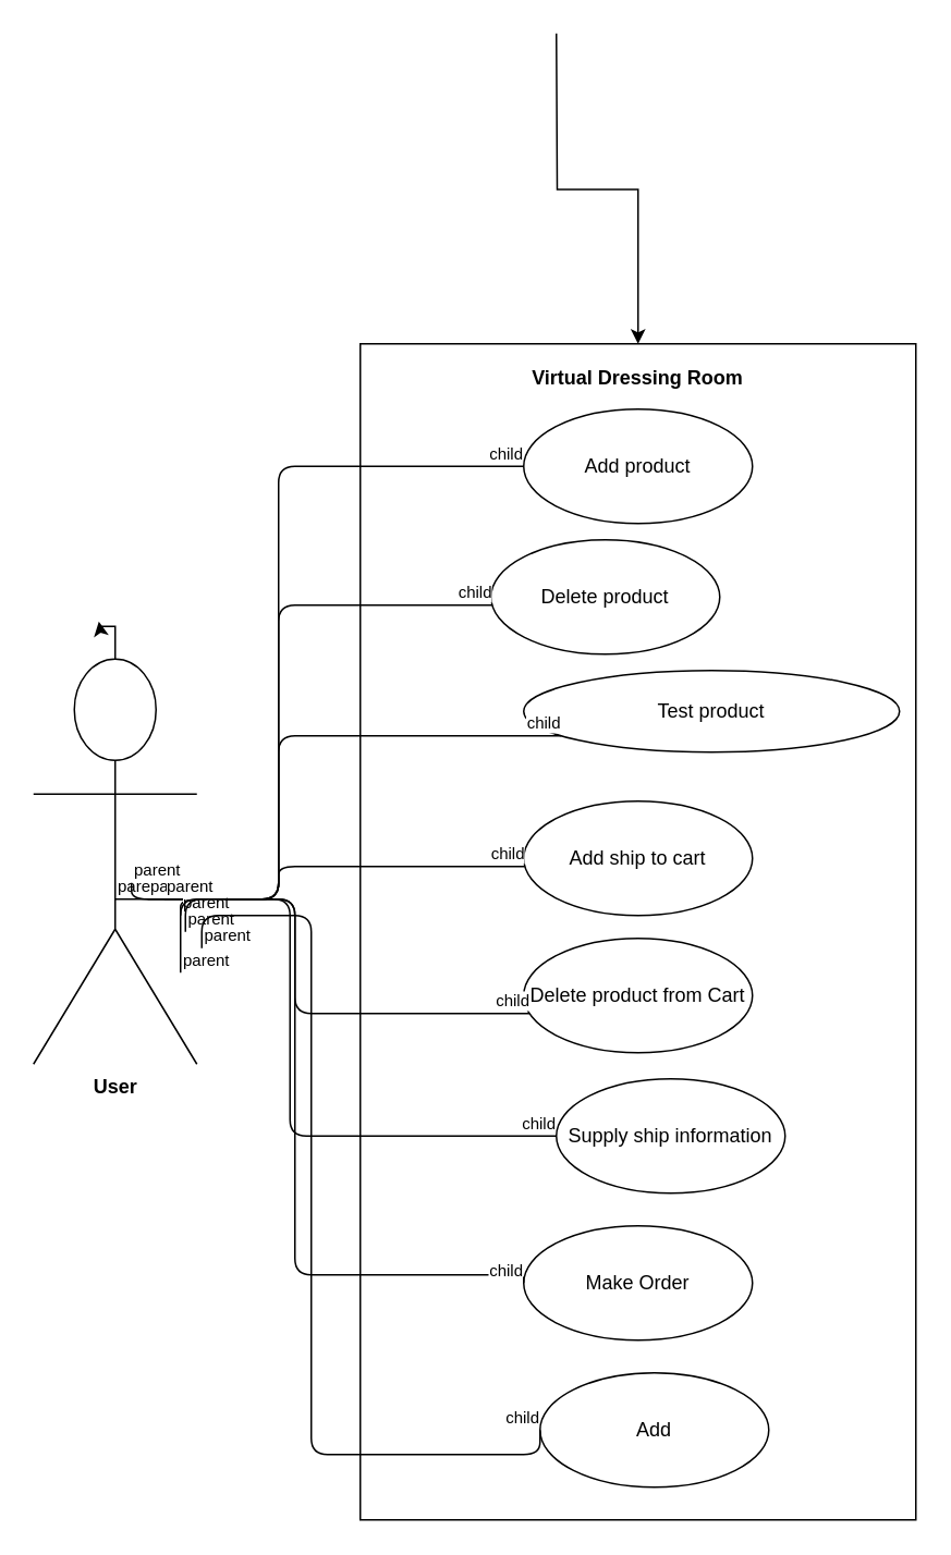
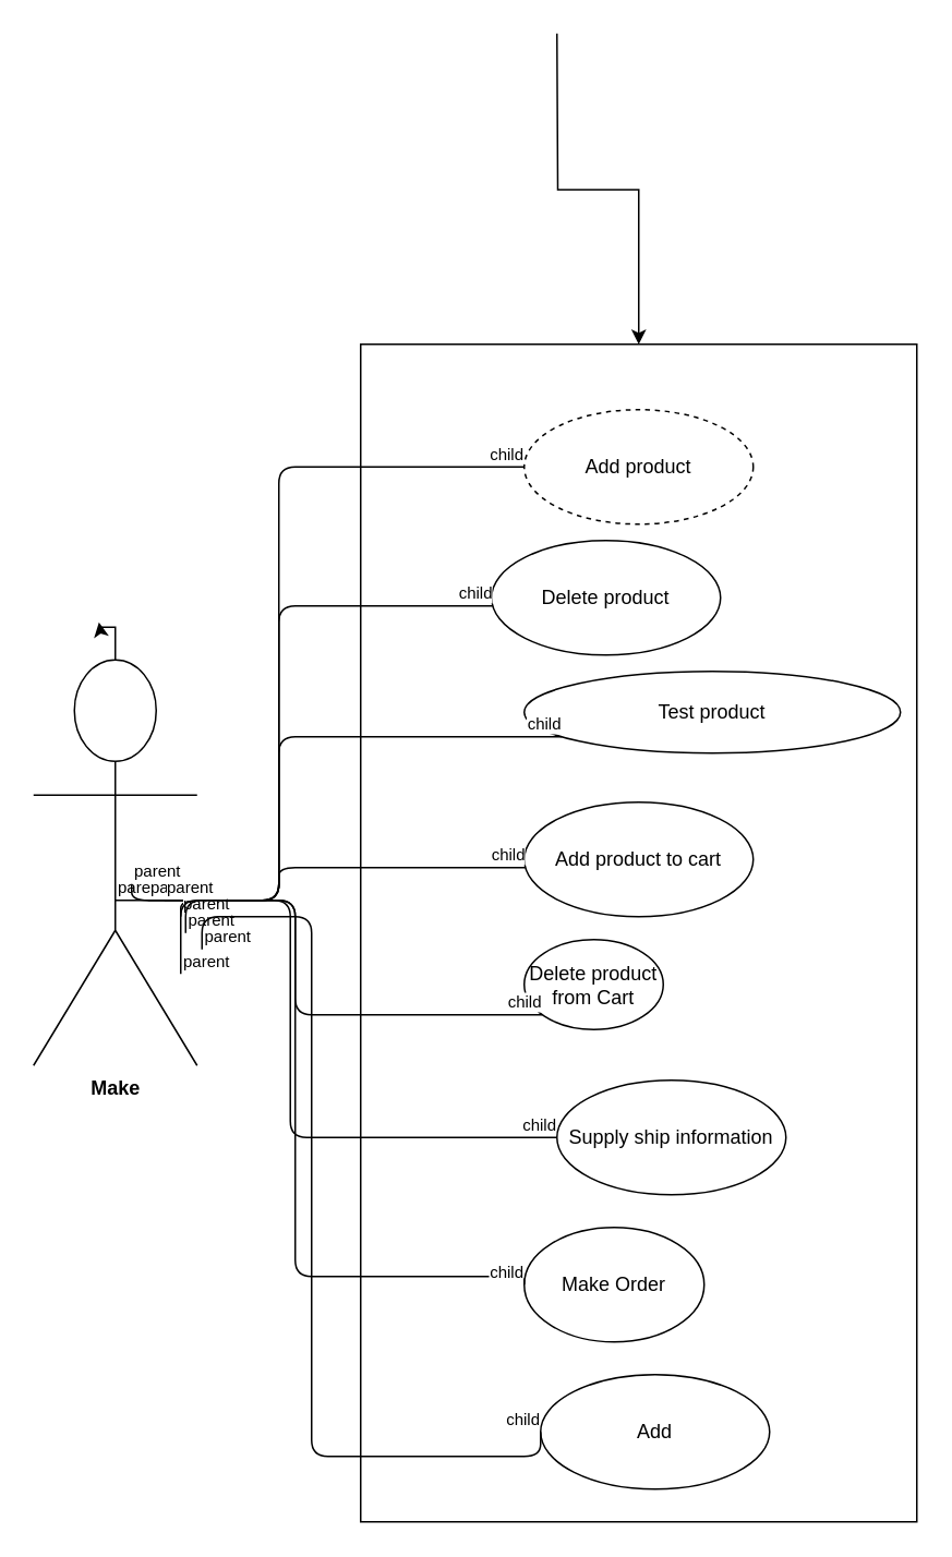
- <mxCell id="6" value="Virtual Dressing Room" style="text;align=center;fontStyle=1;verticalAlign=middle;spacingLeft=3;spacingRight=3;strokeColor=none;rotatable=0;points=[[0,0.5],[1,0.5]];portConstraint=eastwest;fontSize=12;" vertex="1" parent="1"><mxGeometry x="220" y="210" width="340" height="40" as="geometry" /></mxCell>
- <mxCell id="7" value="Add product" style="ellipse;whiteSpace=wrap;html=1;fontSize=12;" vertex="1" parent="1"><mxGeometry x="320" y="250" width="140" height="70" as="geometry" /></mxCell>
+ <mxCell id="7" value="Add product" style="ellipse;whiteSpace=wrap;html=1;fontSize=12;dashed=1;" vertex="1" parent="1"><mxGeometry x="320" y="250" width="140" height="70" as="geometry" /></mxCell>
- <mxCell id="10" value="Add ship to cart" style="ellipse;whiteSpace=wrap;html=1;fontSize=12;" vertex="1" parent="1"><mxGeometry x="320" y="490" width="140" height="70" as="geometry" /></mxCell>
+ <mxCell id="10" value="Add product to cart" style="ellipse;whiteSpace=wrap;html=1;fontSize=12;" vertex="1" parent="1"><mxGeometry x="320" y="490" width="140" height="70" as="geometry" /></mxCell>
- <mxCell id="11" value="Delete product from Cart" style="ellipse;whiteSpace=wrap;html=1;fontSize=12;" vertex="1" parent="1"><mxGeometry x="320" y="574" width="140" height="70" as="geometry" /></mxCell>
+ <mxCell id="11" value="Delete product from Cart" style="ellipse;whiteSpace=wrap;html=1;fontSize=12;" vertex="1" parent="1"><mxGeometry x="320" y="574" width="85" height="55" as="geometry" /></mxCell>
- <mxCell id="3" value="User" style="shape=umlActor;verticalLabelPosition=bottom;labelBackgroundColor=#ffffff;verticalAlign=top;html=1;outlineConnect=0;fontStyle=1;fontSize=12;" parent="1" vertex="1"><mxGeometry x="20" y="403" width="100" height="248" as="geometry" /></mxCell>
+ <mxCell id="3" value="Make" style="shape=umlActor;verticalLabelPosition=bottom;labelBackgroundColor=#ffffff;verticalAlign=top;html=1;outlineConnect=0;fontStyle=1;fontSize=12;" parent="1" vertex="1"><mxGeometry x="20" y="403" width="100" height="248" as="geometry" /></mxCell>
- <mxCell id="12" value="Make Order" style="ellipse;whiteSpace=wrap;html=1;fontSize=12;" vertex="1" parent="1"><mxGeometry x="320" y="750" width="140" height="70" as="geometry" /></mxCell>
+ <mxCell id="12" value="Make Order" style="ellipse;whiteSpace=wrap;html=1;fontSize=12;" vertex="1" parent="1"><mxGeometry x="320" y="750" width="110" height="70" as="geometry" /></mxCell>
